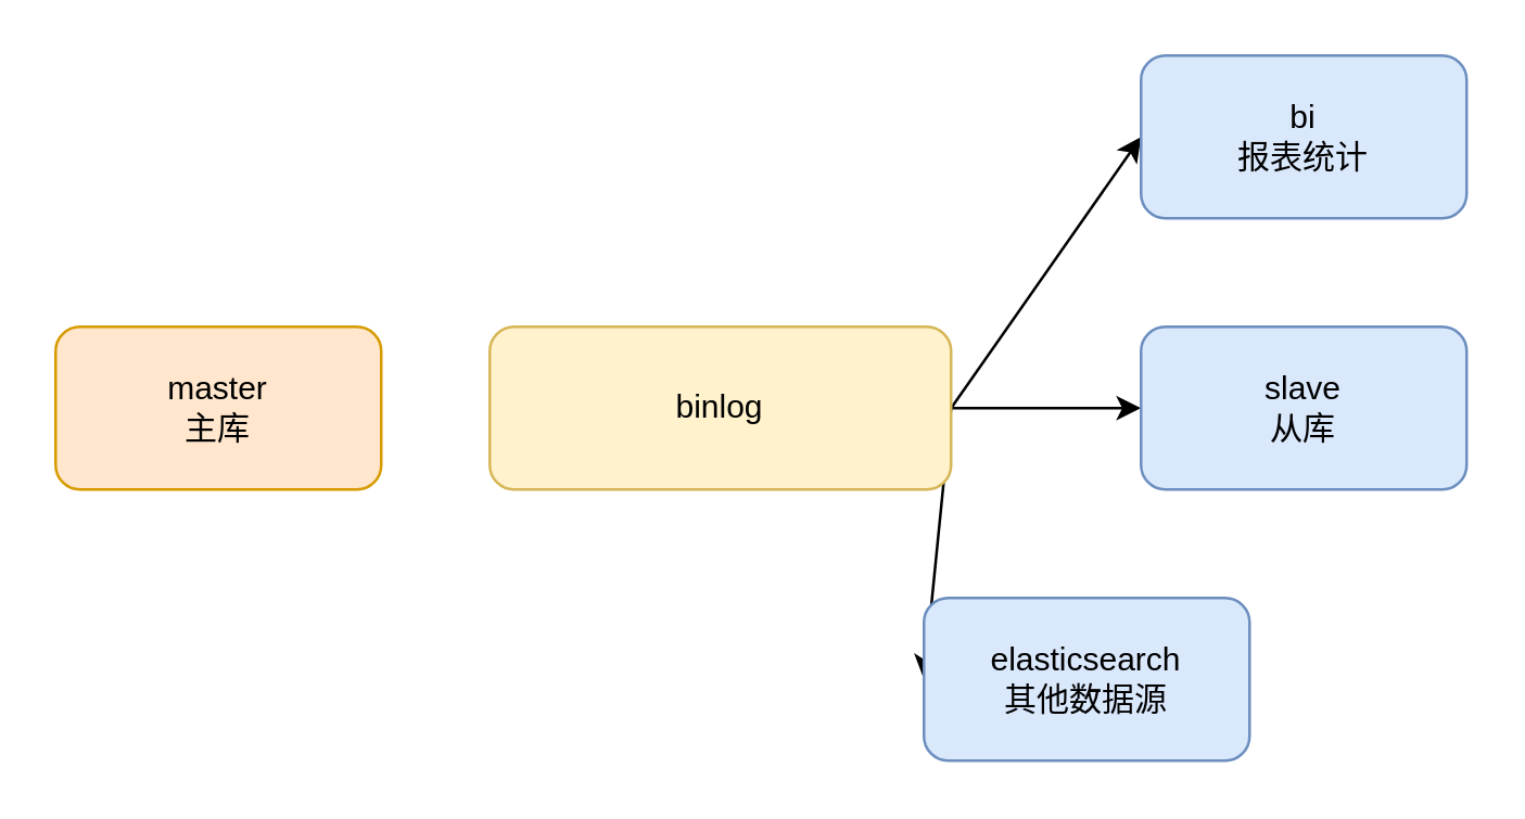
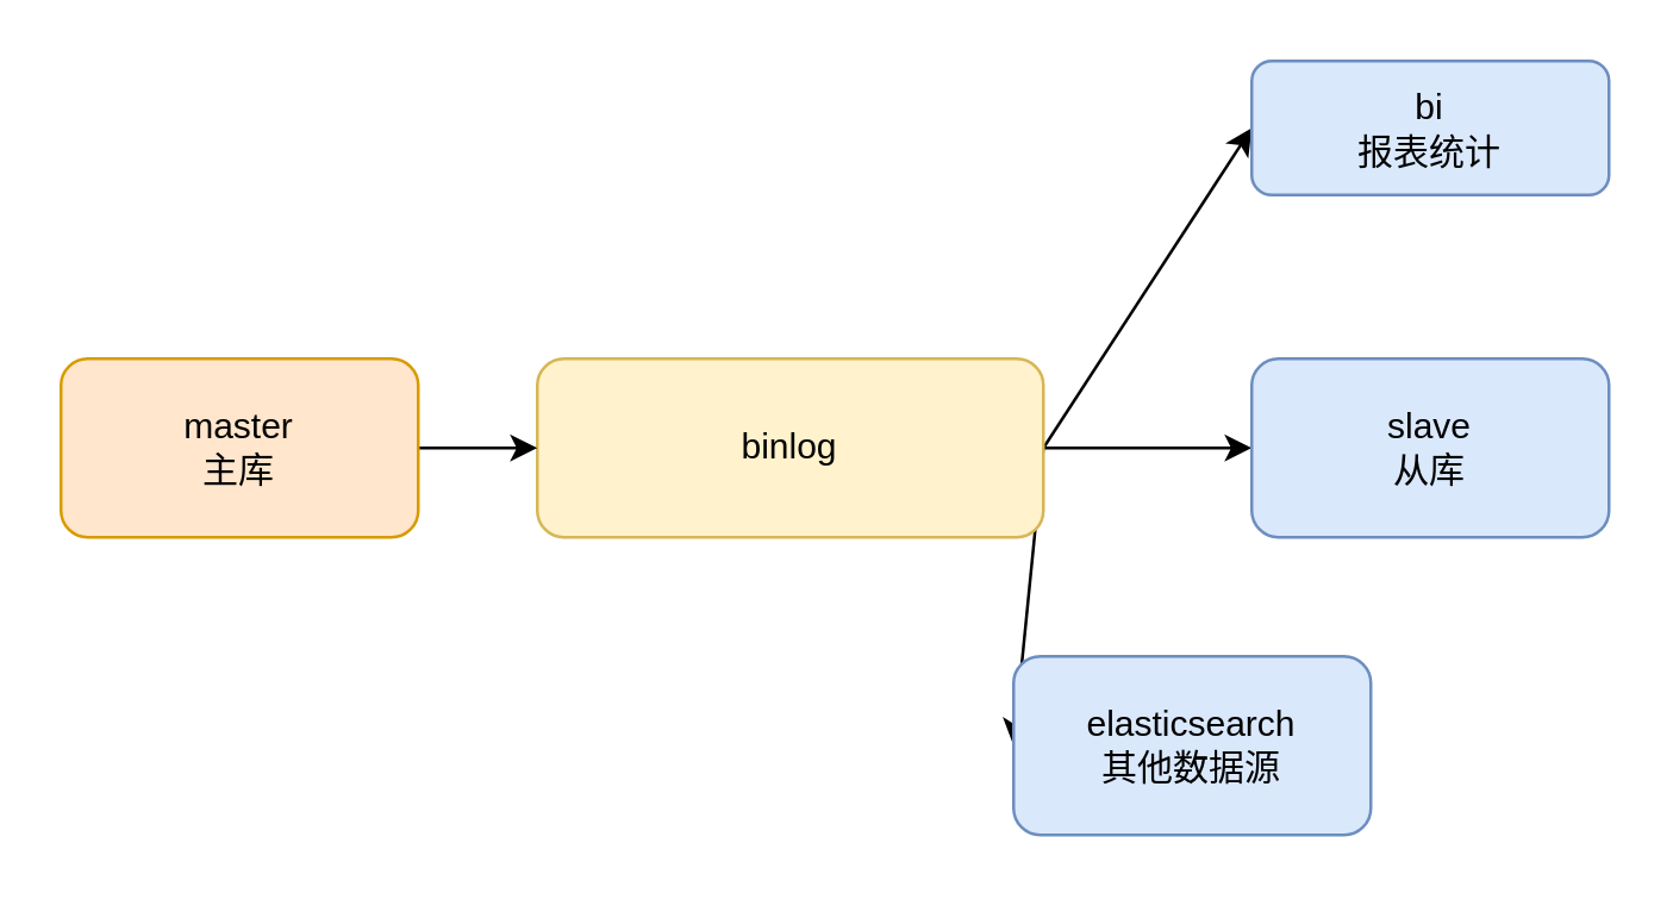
- <mxCell id="7" value="bi&lt;br&gt;报表统计" style="rounded=1;whiteSpace=wrap;html=1;fillColor=#dae8fc;strokeColor=#6c8ebf;" vertex="1" parent="1"><mxGeometry x="420" y="20" width="120" height="60" as="geometry" /></mxCell>
+ <mxCell id="7" value="bi&lt;br&gt;报表统计" style="rounded=1;whiteSpace=wrap;html=1;fillColor=#dae8fc;strokeColor=#6c8ebf;" vertex="1" parent="1"><mxGeometry x="420" y="20" width="120" height="45" as="geometry" /></mxCell>
+ <mxCell id="9" style="edgeStyle=orthogonalEdgeStyle;rounded=0;orthogonalLoop=1;jettySize=auto;html=1;exitX=1;exitY=0.5;exitDx=0;exitDy=0;entryX=0;entryY=0.5;entryDx=0;entryDy=0;" edge="1" parent="1" source="10" target="5"><mxGeometry relative="1" as="geometry" /></mxCell>
